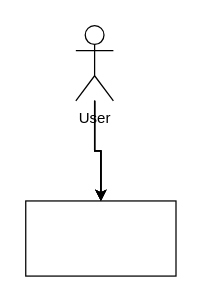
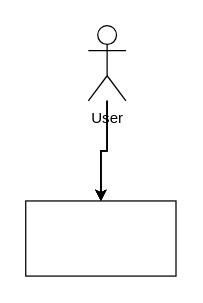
- <mxCell id="7" value="User" style="shape=umlActor;verticalLabelPosition=bottom;verticalAlign=top;html=1;outlineConnect=0;" vertex="1" parent="1"><mxGeometry x="60" y="20" width="30" height="60" as="geometry" /></mxCell>
+ <mxCell id="7" value="User" style="shape=umlActor;verticalLabelPosition=bottom;verticalAlign=top;html=1;outlineConnect=0;" vertex="1" parent="1"><mxGeometry x="70" y="20" width="30" height="60" as="geometry" /></mxCell>
